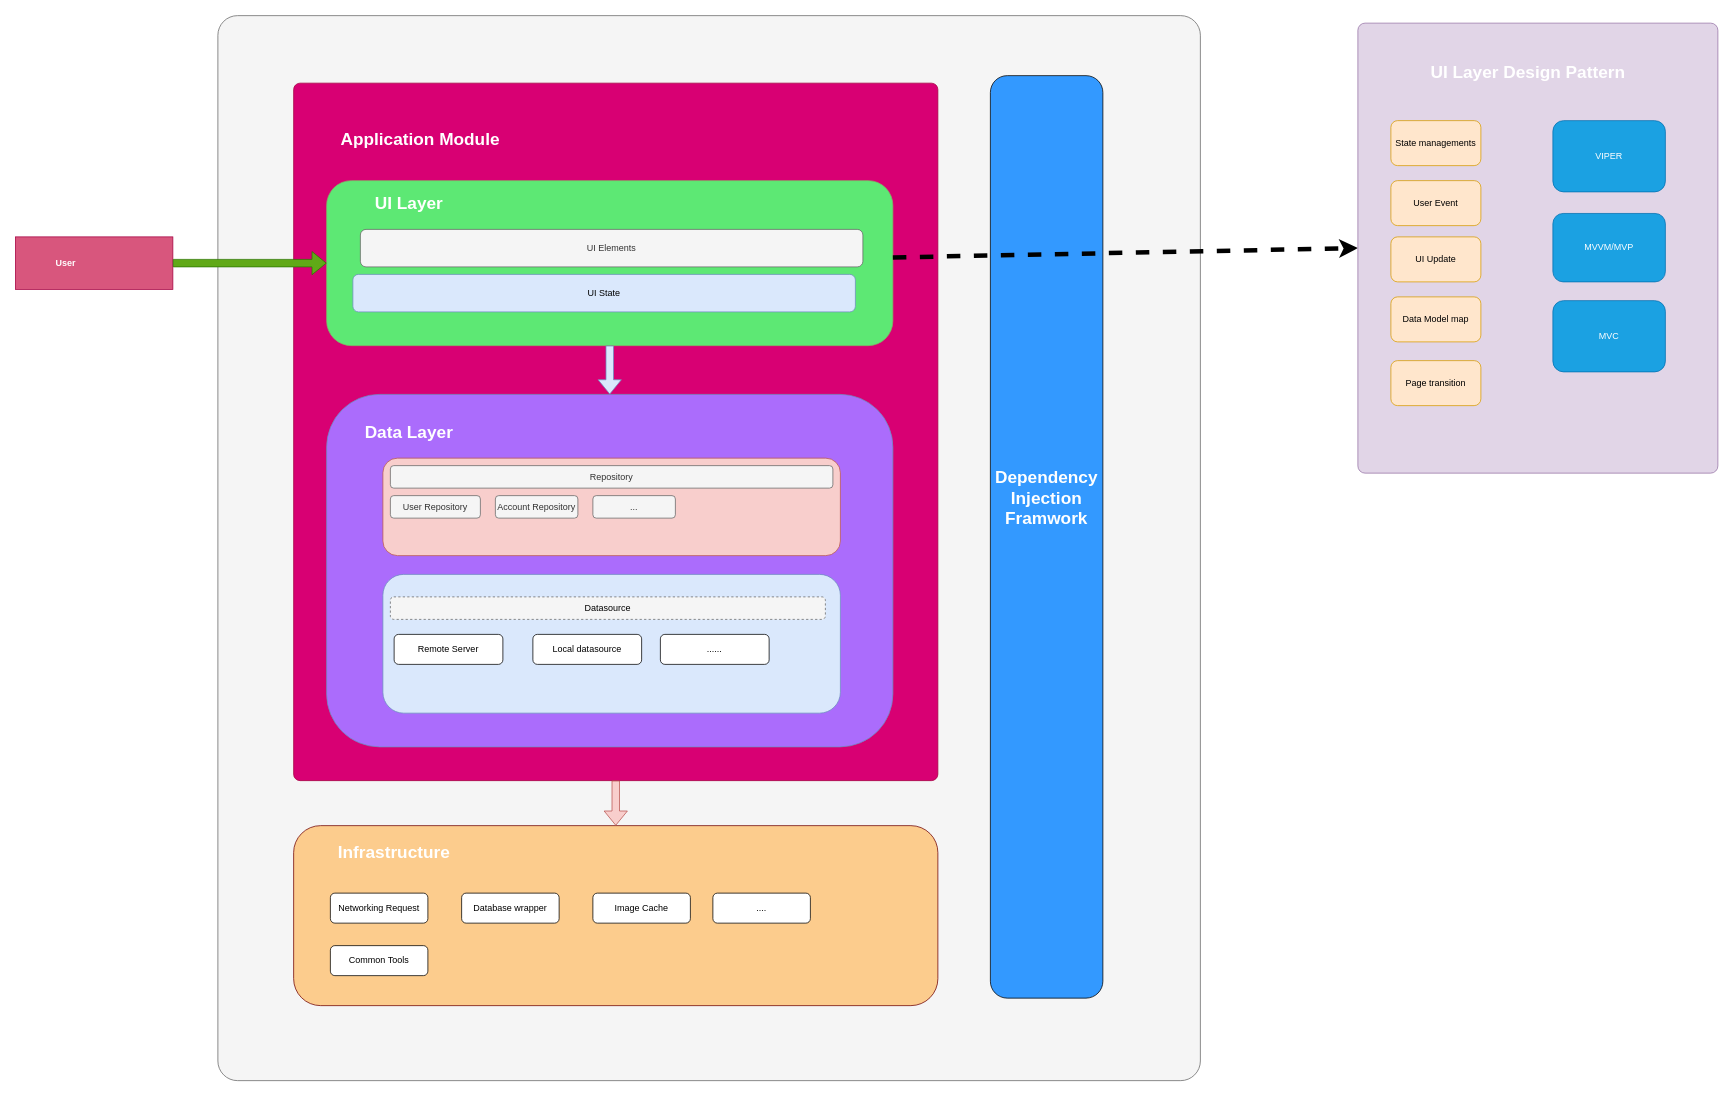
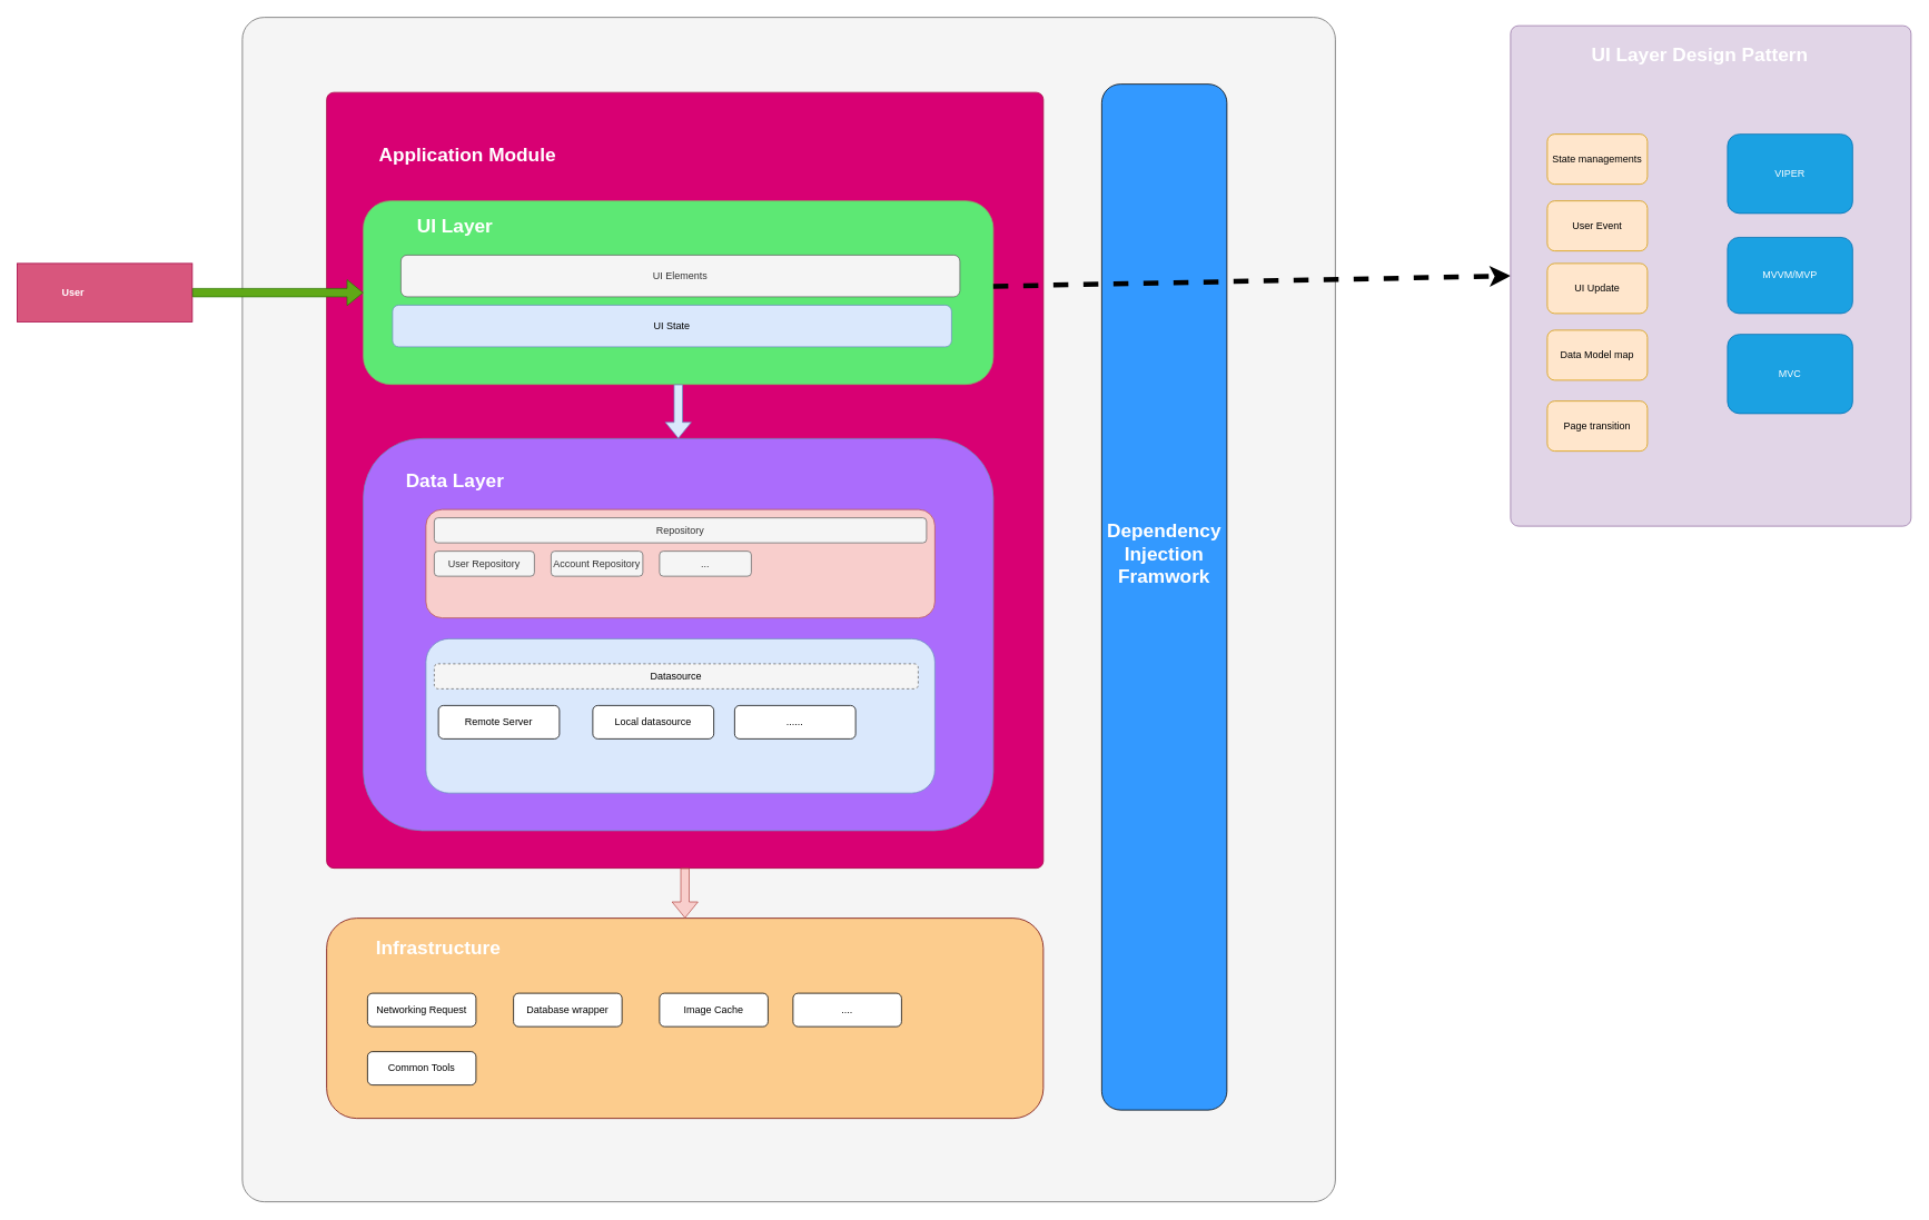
- <mxCell id="38" value="UI Layer Design Pattern" style="text;html=1;align=center;verticalAlign=middle;whiteSpace=wrap;rounded=0;fontColor=#FFFFFF;fontStyle=1;fontSize=23;" vertex="1" parent="1"><mxGeometry x="1844" y="80" width="386" height="30" as="geometry" /></mxCell>
+ <mxCell id="38" value="UI Layer Design Pattern" style="text;html=1;align=center;verticalAlign=middle;whiteSpace=wrap;rounded=0;fontColor=#FFFFFF;fontStyle=1;fontSize=23;" vertex="1" parent="1"><mxGeometry x="1844" y="50" width="386" height="30" as="geometry" /></mxCell>
